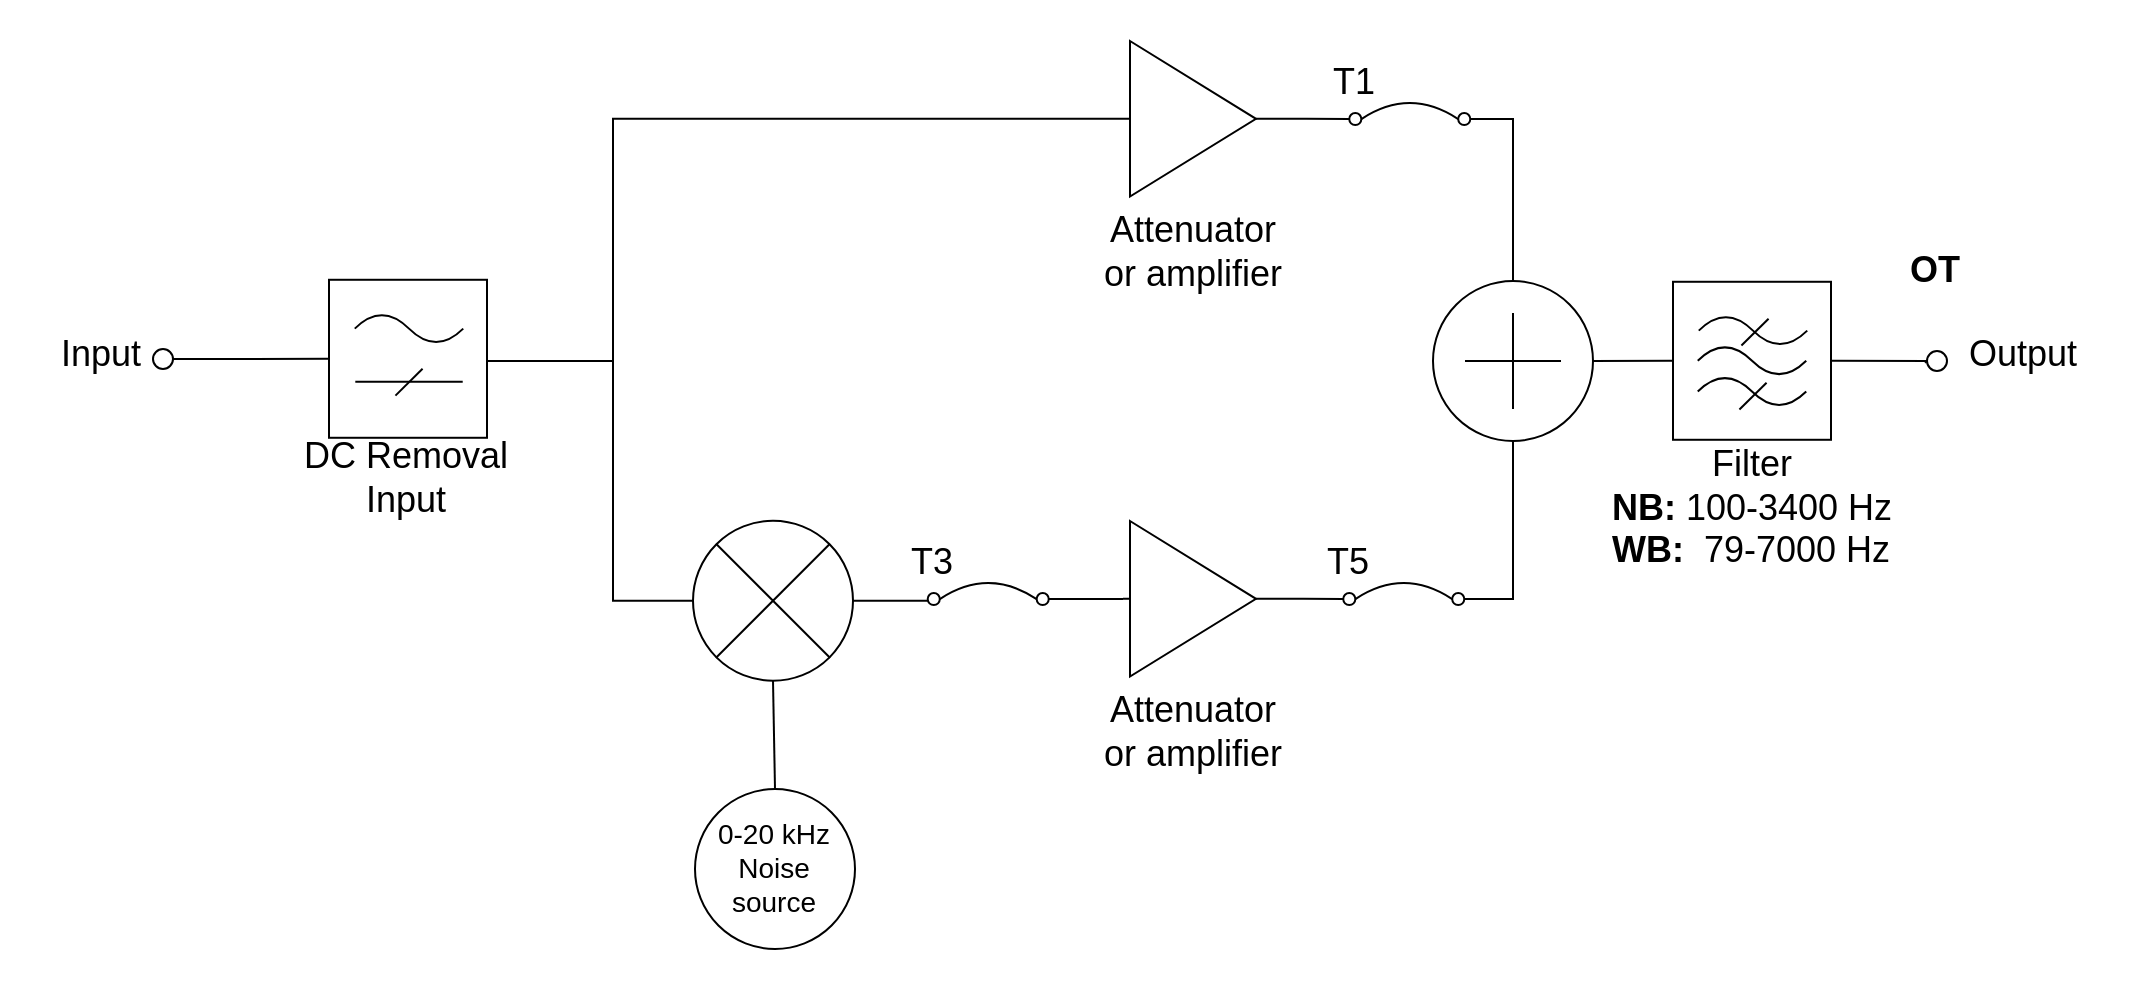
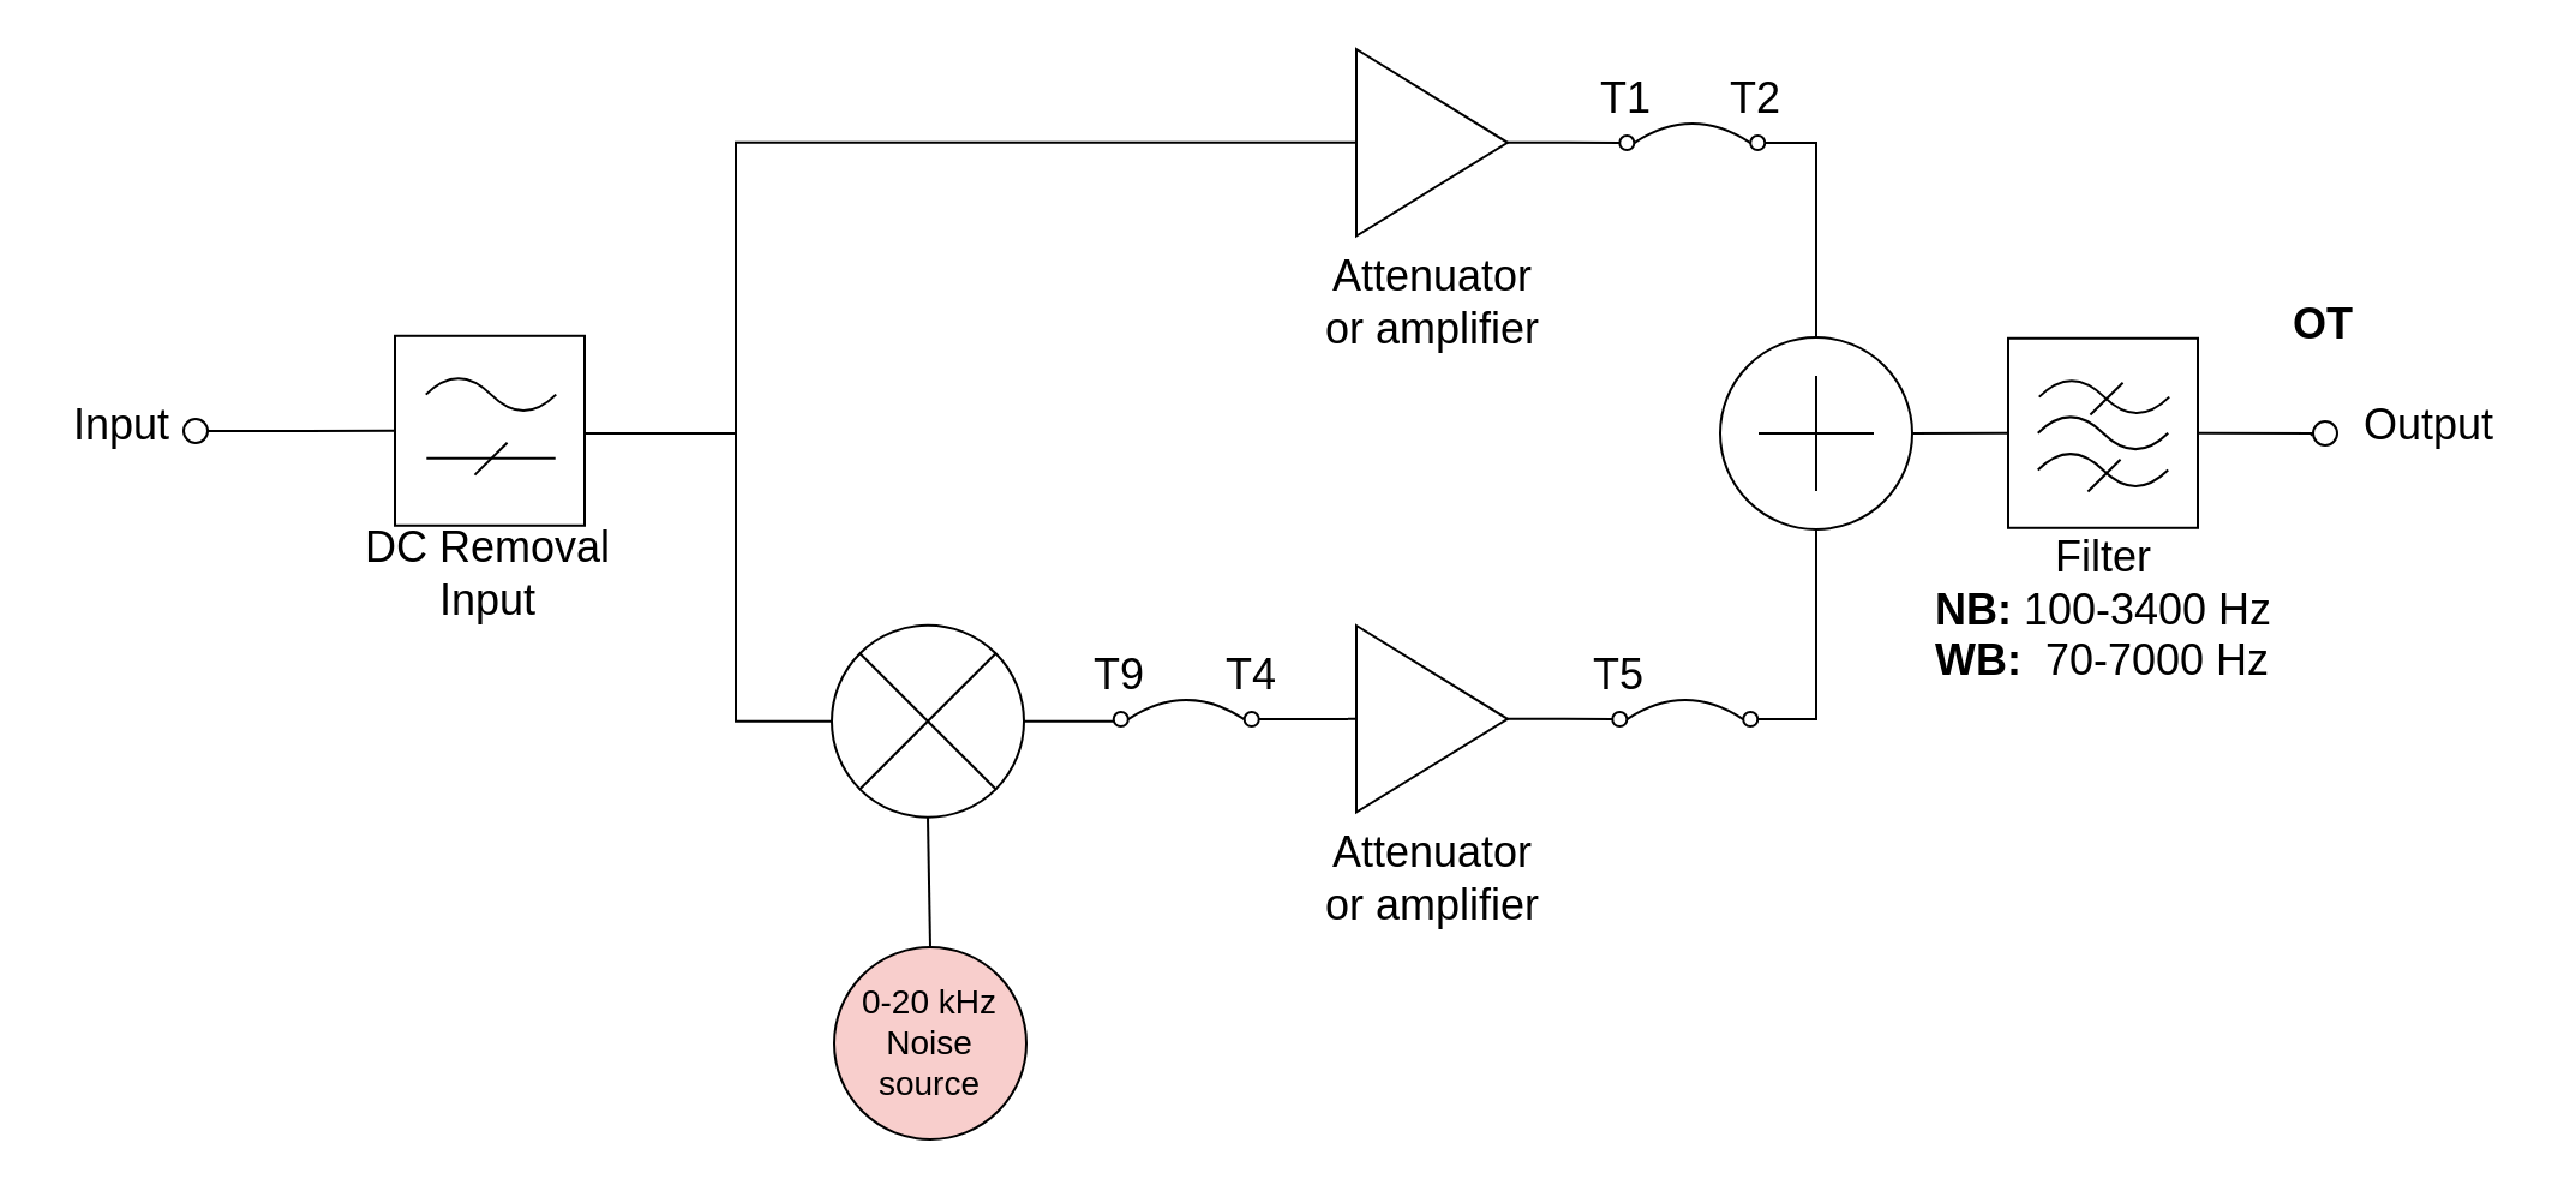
+ <mxCell id="26" value="&lt;font style=&quot;font-size: 18px;&quot;&gt;T2&lt;/font&gt;" style="text;html=1;strokeColor=none;fillColor=none;align=center;verticalAlign=middle;whiteSpace=wrap;rounded=0;" parent="22" vertex="1"><mxGeometry x="39.334" width="36.308" height="30" as="geometry" /></mxCell>
- <mxCell id="52" value="&lt;font style=&quot;font-size: 18px;&quot;&gt;Filter&lt;br&gt;&lt;div style=&quot;text-align: left;&quot;&gt;&lt;b&gt;NB: &lt;/b&gt;100-3400 Hz&lt;/div&gt;&lt;b style=&quot;border-color: var(--border-color);&quot;&gt;&lt;div style=&quot;text-align: left;&quot;&gt;&lt;b style=&quot;border-color: var(--border-color);&quot;&gt;WB: &amp;nbsp;&lt;/b&gt;&lt;span style=&quot;font-weight: normal; border-color: var(--border-color);&quot;&gt;79&lt;/span&gt;&lt;span style=&quot;font-weight: normal;&quot;&gt;-7000 Hz&lt;/span&gt;&lt;/div&gt;&lt;/b&gt;&lt;/font&gt;" style="text;html=1;strokeColor=none;fillColor=none;align=center;verticalAlign=middle;whiteSpace=wrap;rounded=0;" parent="44" vertex="1"><mxGeometry x="-40" y="79" width="160" height="71" as="geometry" /></mxCell>
+ <mxCell id="52" value="&lt;font style=&quot;font-size: 18px;&quot;&gt;Filter&lt;br&gt;&lt;div style=&quot;text-align: left;&quot;&gt;&lt;b&gt;NB: &lt;/b&gt;100-3400 Hz&lt;/div&gt;&lt;b style=&quot;border-color: var(--border-color);&quot;&gt;&lt;div style=&quot;text-align: left;&quot;&gt;&lt;b style=&quot;border-color: var(--border-color);&quot;&gt;WB: &amp;nbsp;&lt;/b&gt;&lt;span style=&quot;font-weight: normal; border-color: var(--border-color);&quot;&gt;70&lt;/span&gt;&lt;span style=&quot;font-weight: normal;&quot;&gt;-7000 Hz&lt;/span&gt;&lt;/div&gt;&lt;/b&gt;&lt;/font&gt;" style="text;html=1;strokeColor=none;fillColor=none;align=center;verticalAlign=middle;whiteSpace=wrap;rounded=0;" parent="44" vertex="1"><mxGeometry x="-40" y="79" width="160" height="71" as="geometry" /></mxCell>
- <mxCell id="30" value="&lt;font style=&quot;font-size: 18px;&quot;&gt;T3&lt;/font&gt;" style="text;html=1;strokeColor=none;fillColor=none;align=center;verticalAlign=middle;whiteSpace=wrap;rounded=0;" parent="29" vertex="1"><mxGeometry width="36.308" height="30" as="geometry" /></mxCell>
+ <mxCell id="30" value="&lt;font style=&quot;font-size: 18px;&quot;&gt;T9&lt;/font&gt;" style="text;html=1;strokeColor=none;fillColor=none;align=center;verticalAlign=middle;whiteSpace=wrap;rounded=0;" parent="29" vertex="1"><mxGeometry width="36.308" height="30" as="geometry" /></mxCell>
+ <mxCell id="35" value="&lt;font style=&quot;font-size: 18px;&quot;&gt;T4&lt;/font&gt;" style="text;html=1;strokeColor=none;fillColor=none;align=center;verticalAlign=middle;whiteSpace=wrap;rounded=0;" parent="31" vertex="1"><mxGeometry x="39.334" width="36.308" height="30" as="geometry" /></mxCell>
- <mxCell id="18" value="&lt;font style=&quot;font-size: 14px;&quot;&gt;0-20 kHz&lt;br style=&quot;border-color: var(--border-color);&quot;&gt;Noise&lt;br style=&quot;border-color: var(--border-color);&quot;&gt;source&lt;/font&gt;" style="ellipse;whiteSpace=wrap;html=1;aspect=fixed;" parent="1" vertex="1"><mxGeometry x="347" y="394" width="80" height="80" as="geometry" /></mxCell>
+ <mxCell id="18" value="&lt;font style=&quot;font-size: 14px;&quot;&gt;0-20 kHz&lt;br style=&quot;border-color: var(--border-color);&quot;&gt;Noise&lt;br style=&quot;border-color: var(--border-color);&quot;&gt;source&lt;/font&gt;" style="ellipse;whiteSpace=wrap;html=1;aspect=fixed;fillColor=#f8cecc;" parent="1" vertex="1"><mxGeometry x="347" y="394" width="80" height="80" as="geometry" /></mxCell>
